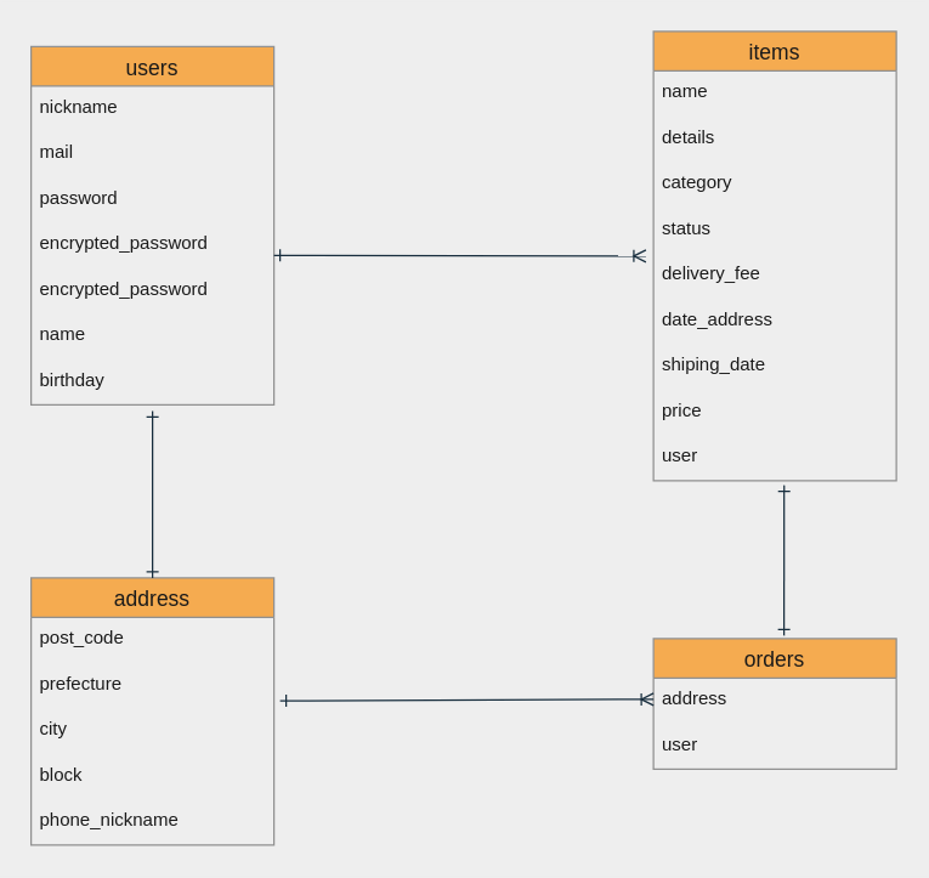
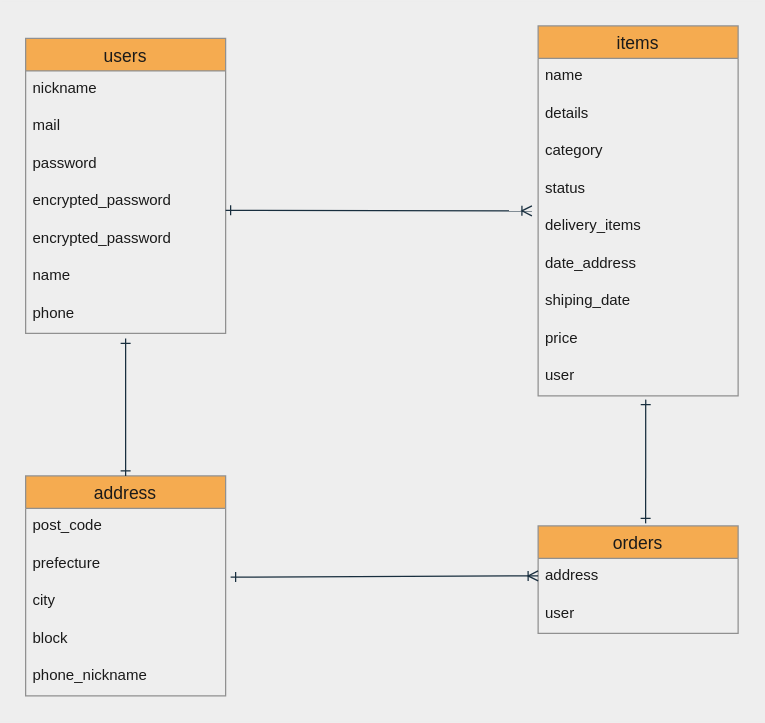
- <mxCell id="15" value="delivery_fee" style="text;strokeColor=none;fillColor=none;spacingLeft=4;spacingRight=4;overflow=hidden;rotatable=0;points=[[0,0.5],[1,0.5]];portConstraint=eastwest;fontSize=12;fontColor=#1A1A1A;" vertex="1" parent="10"><mxGeometry y="146" width="160" height="30" as="geometry" /></mxCell>
+ <mxCell id="15" value="delivery_items" style="text;strokeColor=none;fillColor=none;spacingLeft=4;spacingRight=4;overflow=hidden;rotatable=0;points=[[0,0.5],[1,0.5]];portConstraint=eastwest;fontSize=12;fontColor=#1A1A1A;" vertex="1" parent="10"><mxGeometry y="146" width="160" height="30" as="geometry" /></mxCell>
- <mxCell id="9" value="birthday" style="text;strokeColor=none;fillColor=none;spacingLeft=4;spacingRight=4;overflow=hidden;rotatable=0;points=[[0,0.5],[1,0.5]];portConstraint=eastwest;fontSize=12;fontColor=#1A1A1A;" vertex="1" parent="2"><mxGeometry y="206" width="160" height="30" as="geometry" /></mxCell>
+ <mxCell id="9" value="phone" style="text;strokeColor=none;fillColor=none;spacingLeft=4;spacingRight=4;overflow=hidden;rotatable=0;points=[[0,0.5],[1,0.5]];portConstraint=eastwest;fontSize=12;fontColor=#1A1A1A;" vertex="1" parent="2"><mxGeometry y="206" width="160" height="30" as="geometry" /></mxCell>
